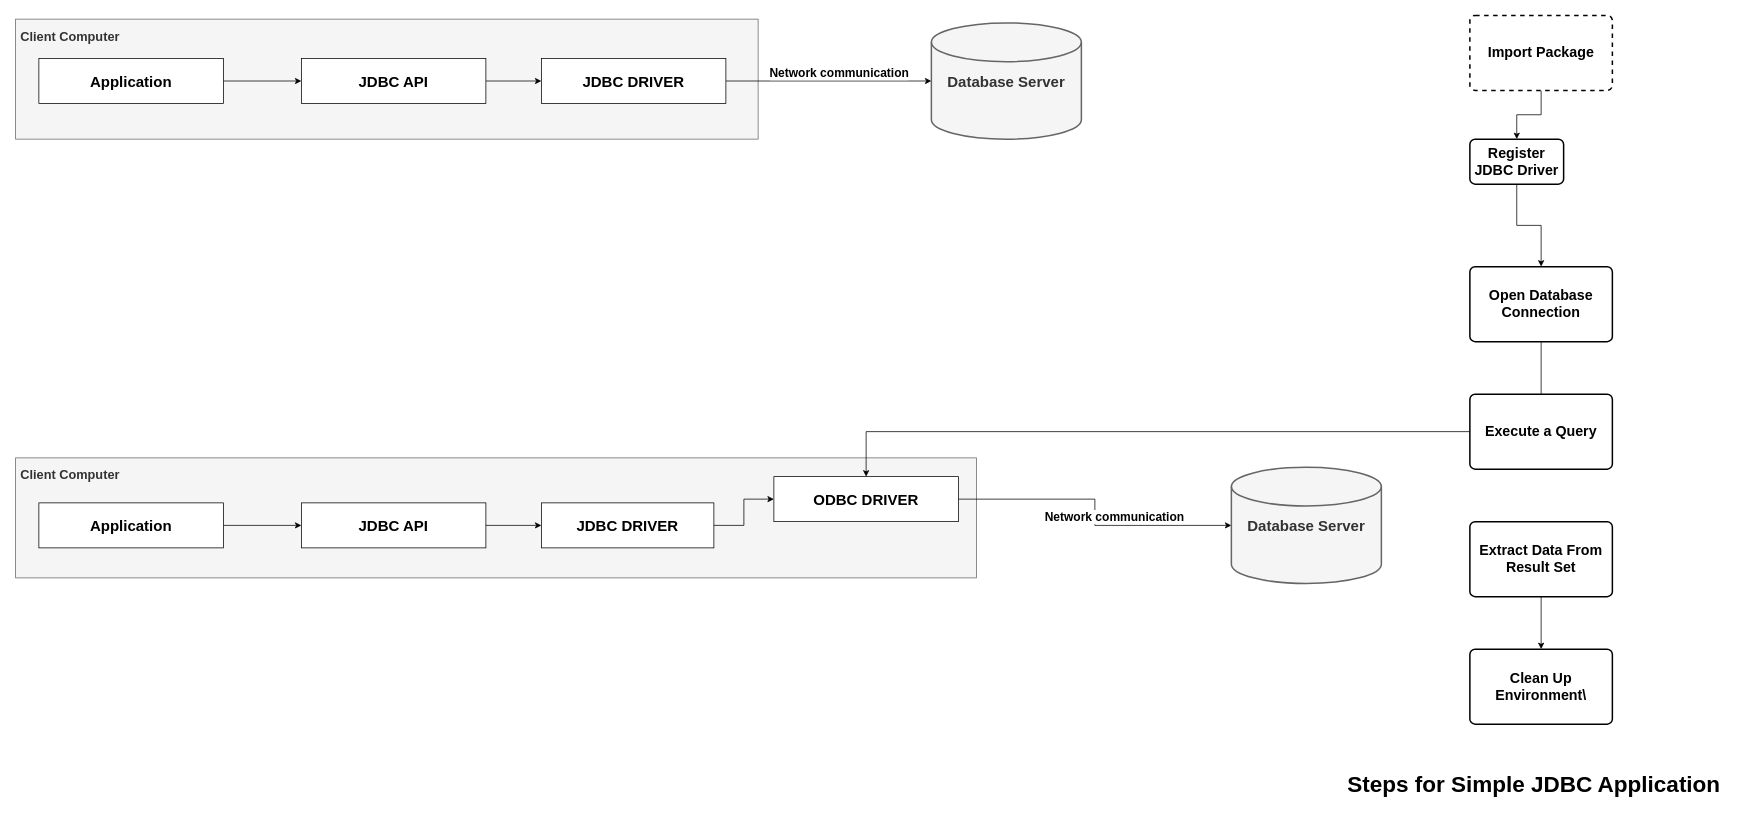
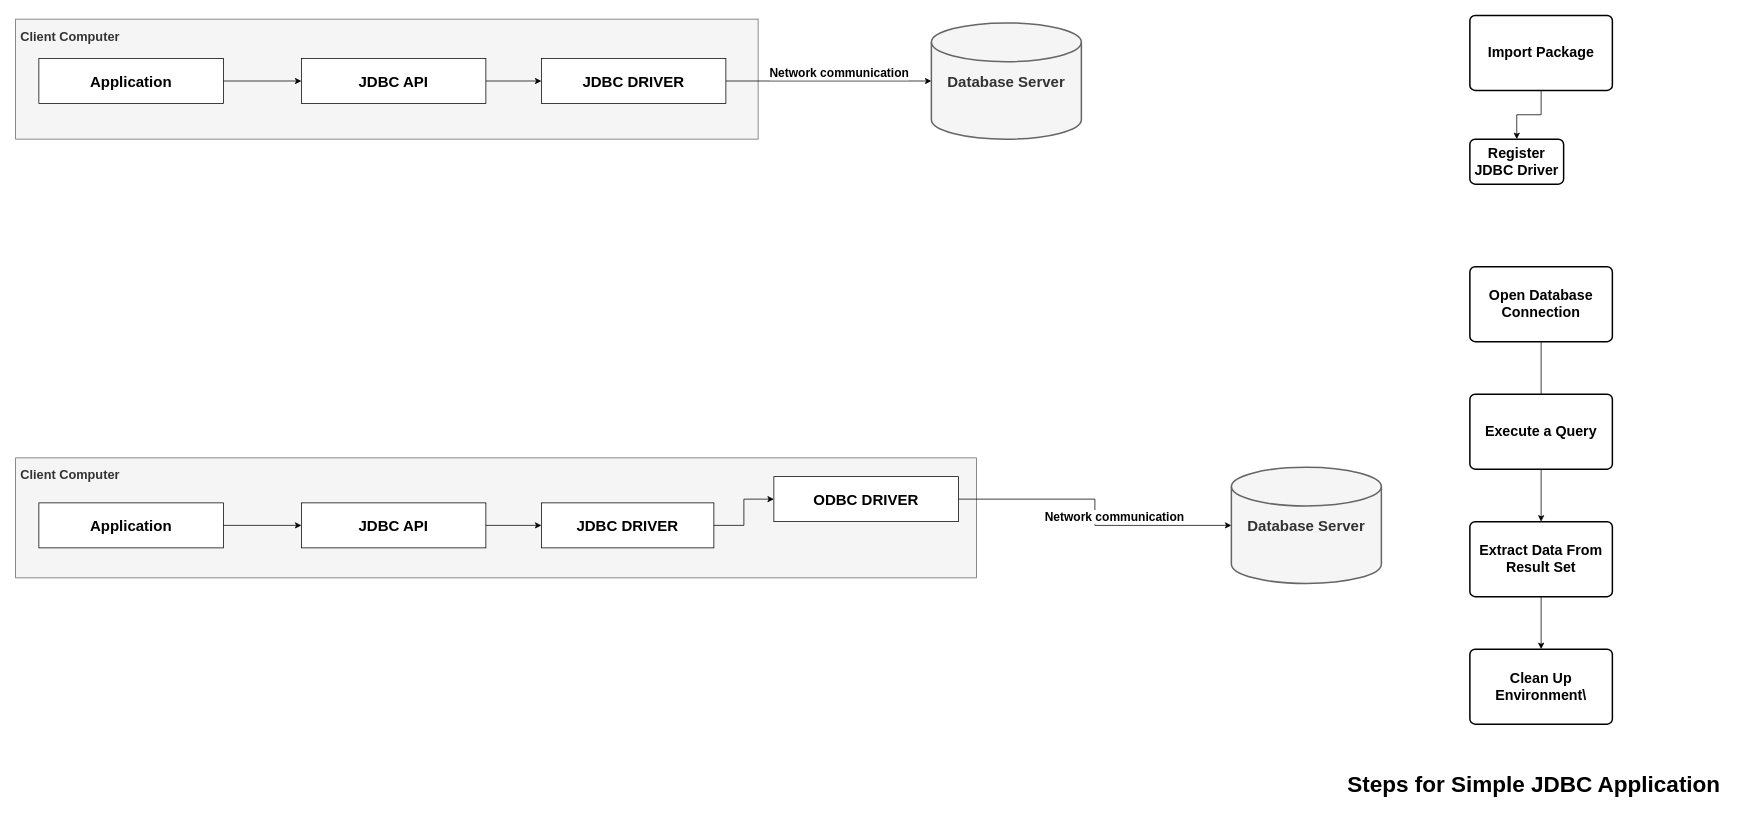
- <mxCell id="23" value="Import Package" style="rounded=1;whiteSpace=wrap;html=1;absoluteArcSize=1;arcSize=14;strokeWidth=2;fontStyle=1;fontSize=19;dashed=1;" parent="1" vertex="1"><mxGeometry x="1959" y="20" width="190" height="100" as="geometry" /></mxCell>
+ <mxCell id="23" value="Import Package" style="rounded=1;whiteSpace=wrap;html=1;absoluteArcSize=1;arcSize=14;strokeWidth=2;fontStyle=1;fontSize=19;" parent="1" vertex="1"><mxGeometry x="1959" y="20" width="190" height="100" as="geometry" /></mxCell>
- <mxCell id="24" style="edgeStyle=orthogonalEdgeStyle;rounded=0;orthogonalLoop=1;jettySize=auto;html=1;entryX=0.5;entryY=0;entryDx=0;entryDy=0;" parent="1" source="25" target="27" edge="1"><mxGeometry relative="1" as="geometry" /></mxCell>
- <mxCell id="28" style="edgeStyle=orthogonalEdgeStyle;rounded=0;orthogonalLoop=1;jettySize=auto;html=1;" parent="1" source="29" target="21" edge="1"><mxGeometry relative="1" as="geometry" /></mxCell>
+ <mxCell id="28" style="edgeStyle=orthogonalEdgeStyle;rounded=0;orthogonalLoop=1;jettySize=auto;html=1;entryX=0.5;entryY=0;entryDx=0;entryDy=0;" parent="1" source="29" target="31" edge="1"><mxGeometry relative="1" as="geometry" /></mxCell>
